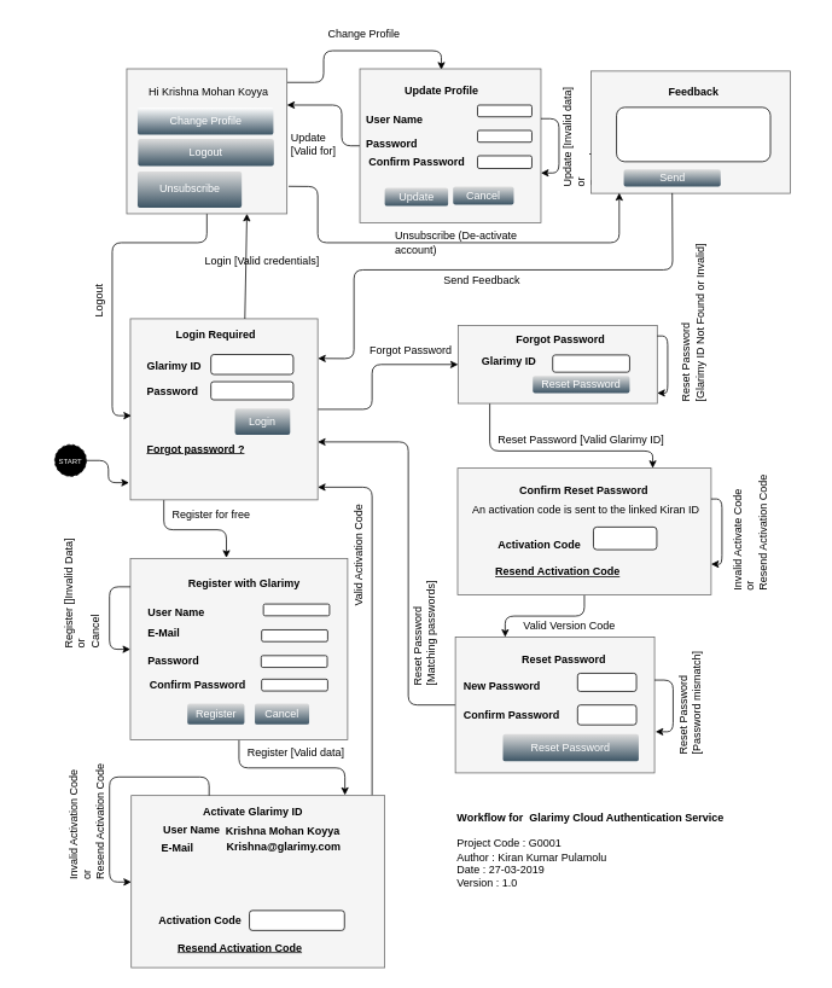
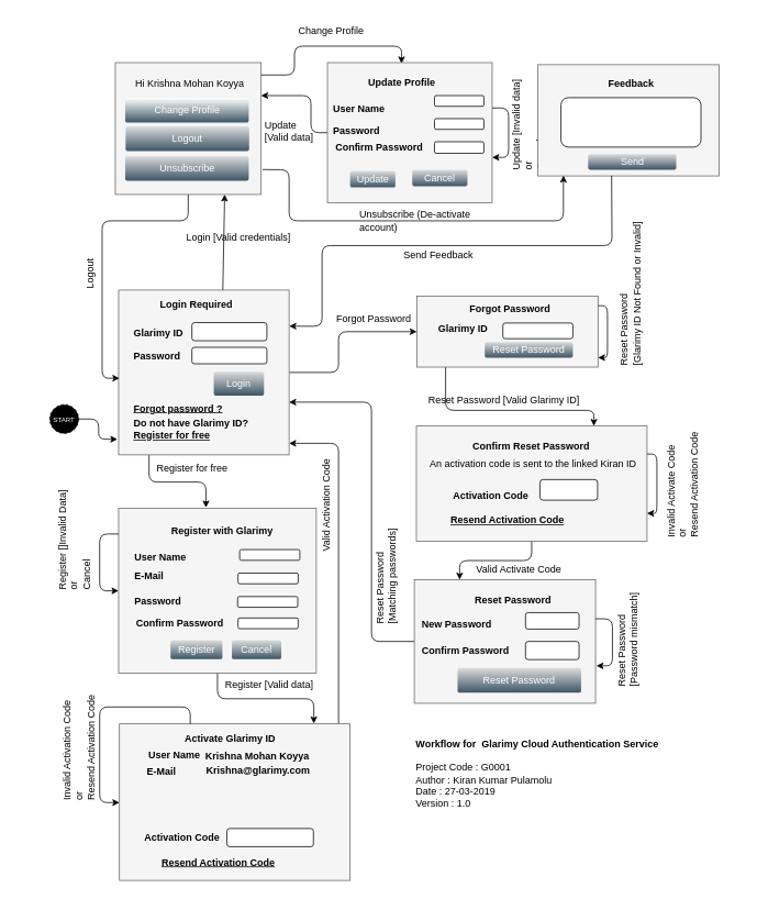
- <mxCell id="79" value="&lt;div&gt;Update [Valid for]&lt;br&gt;&lt;/div&gt;" style="text;html=1;strokeColor=none;fillColor=none;align=left;verticalAlign=middle;whiteSpace=wrap;rounded=0;fontSize=12;direction=south;" parent="1" vertex="1"><mxGeometry x="318.5" y="141.5" width="71" height="33" as="geometry" /></mxCell>
+ <mxCell id="79" value="&lt;div&gt;Update [Valid data]&lt;br&gt;&lt;/div&gt;" style="text;html=1;strokeColor=none;fillColor=none;align=left;verticalAlign=middle;whiteSpace=wrap;rounded=0;fontSize=12;direction=south;" parent="1" vertex="1"><mxGeometry x="318.5" y="141.5" width="71" height="33" as="geometry" /></mxCell>
- <mxCell id="101" value="Send" style="strokeWidth=1;html=1;shadow=0;dashed=0;shape=mxgraph.ios.iButton;strokeColor=#444444;fontColor=#ffffff;buttonText=;fontSize=12;fillColor=#dddddd;fillColor2=#3D5565;whiteSpace=wrap;align=center;" parent="1" vertex="1"><mxGeometry x="688.5" y="186" width="107" height="19" as="geometry" /></mxCell>
+ <mxCell id="101" value="Send" style="strokeWidth=1;html=1;shadow=0;dashed=0;shape=mxgraph.ios.iButton;strokeColor=#444444;fontColor=#ffffff;buttonText=;fontSize=12;fillColor=#dddddd;fillColor2=#3D5565;whiteSpace=wrap;align=center;" parent="1" vertex="1"><mxGeometry x="713.5" y="186" width="107" height="19" as="geometry" /></mxCell>
- <mxCell id="56" value="&lt;font style=&quot;font-size: 12px;&quot;&gt;Unsubscribe&lt;/font&gt;" style="strokeWidth=1;html=1;shadow=0;dashed=0;shape=mxgraph.ios.iButton;strokeColor=#444444;fontColor=#ffffff;buttonText=;fontSize=12;fillColor=#dddddd;fillColor2=#3D5565;whiteSpace=wrap;align=center;" parent="1" vertex="1"><mxGeometry x="151.5" y="188.333" width="115" height="40" as="geometry" /></mxCell>
+ <mxCell id="56" value="&lt;font style=&quot;font-size: 12px;&quot;&gt;Unsubscribe&lt;/font&gt;" style="strokeWidth=1;html=1;shadow=0;dashed=0;shape=mxgraph.ios.iButton;strokeColor=#444444;fontColor=#ffffff;buttonText=;fontSize=12;fillColor=#dddddd;fillColor2=#3D5565;whiteSpace=wrap;align=center;" parent="1" vertex="1"><mxGeometry x="151.5" y="188.333" width="150" height="30" as="geometry" /></mxCell>
- <mxCell id="65" value="&lt;font style=&quot;font-size: 12px;&quot;&gt;Update&lt;/font&gt;" style="strokeWidth=1;html=1;shadow=0;dashed=0;shape=mxgraph.ios.iButton;strokeColor=#444444;fontColor=#ffffff;buttonText=;fontSize=12;fillColor=#dddddd;fillColor2=#3D5565;whiteSpace=wrap;align=center;" parent="1" vertex="1"><mxGeometry x="424.5" y="206.5" width="70" height="20" as="geometry" /></mxCell>
+ <mxCell id="65" value="&lt;font style=&quot;font-size: 12px;&quot;&gt;Update&lt;/font&gt;" style="strokeWidth=1;html=1;shadow=0;dashed=0;shape=mxgraph.ios.iButton;strokeColor=#444444;fontColor=#ffffff;buttonText=;fontSize=12;fillColor=#dddddd;fillColor2=#3D5565;whiteSpace=wrap;align=center;" parent="1" vertex="1"><mxGeometry x="424.5" y="206.5" width="55" height="20" as="geometry" /></mxCell>
- <mxCell id="81" value="&lt;div&gt;Reset Password [Valid Glarimy ID]&lt;/div&gt;" style="text;html=1;strokeColor=none;fillColor=none;align=left;verticalAlign=middle;whiteSpace=wrap;rounded=0;fontSize=12;" parent="1" vertex="1"><mxGeometry x="547.5" y="474.5" width="189" height="20" as="geometry" /></mxCell>
+ <mxCell id="81" value="&lt;div&gt;Reset Password [Valid Glarimy ID]&lt;/div&gt;" style="text;html=1;strokeColor=none;fillColor=none;align=left;verticalAlign=middle;whiteSpace=wrap;rounded=0;fontSize=12;" parent="1" vertex="1"><mxGeometry x="517.5" y="474.5" width="189" height="20" as="geometry" /></mxCell>
+ <mxCell id="11" value="&lt;div&gt;&lt;font style=&quot;font-size: 12px&quot;&gt;Do not have Glarimy ID? &lt;br&gt;&lt;/font&gt;&lt;/div&gt;&lt;div&gt;&lt;font style=&quot;font-size: 12px&quot;&gt;&lt;u style=&quot;font-size: 12px&quot;&gt;Register for free&lt;/u&gt;&lt;/font&gt;&lt;/div&gt;" style="text;html=1;strokeColor=none;fillColor=none;align=left;verticalAlign=middle;whiteSpace=wrap;rounded=0;fontStyle=1;fontSize=12;" parent="1" vertex="1"><mxGeometry x="159.5" y="509.5" width="157" height="20" as="geometry" /></mxCell>
- <mxCell id="82" value="Valid Version Code" style="text;html=1;strokeColor=none;fillColor=none;align=left;verticalAlign=middle;whiteSpace=wrap;rounded=0;fontSize=12;" parent="1" vertex="1"><mxGeometry x="575.5" y="681" width="116" height="20" as="geometry" /></mxCell>
+ <mxCell id="82" value="Valid Activate Code" style="text;html=1;strokeColor=none;fillColor=none;align=left;verticalAlign=middle;whiteSpace=wrap;rounded=0;fontSize=12;" parent="1" vertex="1"><mxGeometry x="575.5" y="681" width="116" height="20" as="geometry" /></mxCell>
